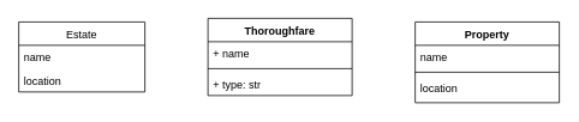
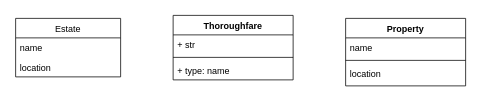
- <mxCell id="6" value="+ name" style="text;strokeColor=none;fillColor=none;align=left;verticalAlign=top;spacingLeft=4;spacingRight=4;overflow=hidden;rotatable=0;points=[[0,0.5],[1,0.5]];portConstraint=eastwest;" vertex="1" parent="5"><mxGeometry y="26" width="160" height="26" as="geometry" /></mxCell>
+ <mxCell id="6" value="+ str" style="text;strokeColor=none;fillColor=none;align=left;verticalAlign=top;spacingLeft=4;spacingRight=4;overflow=hidden;rotatable=0;points=[[0,0.5],[1,0.5]];portConstraint=eastwest;" vertex="1" parent="5"><mxGeometry y="26" width="160" height="26" as="geometry" /></mxCell>
- <mxCell id="8" value="+ type: str" style="text;strokeColor=none;fillColor=none;align=left;verticalAlign=top;spacingLeft=4;spacingRight=4;overflow=hidden;rotatable=0;points=[[0,0.5],[1,0.5]];portConstraint=eastwest;" vertex="1" parent="5"><mxGeometry y="60" width="160" height="26" as="geometry" /></mxCell>
+ <mxCell id="8" value="+ type: name" style="text;strokeColor=none;fillColor=none;align=left;verticalAlign=top;spacingLeft=4;spacingRight=4;overflow=hidden;rotatable=0;points=[[0,0.5],[1,0.5]];portConstraint=eastwest;" vertex="1" parent="5"><mxGeometry y="60" width="160" height="26" as="geometry" /></mxCell>
